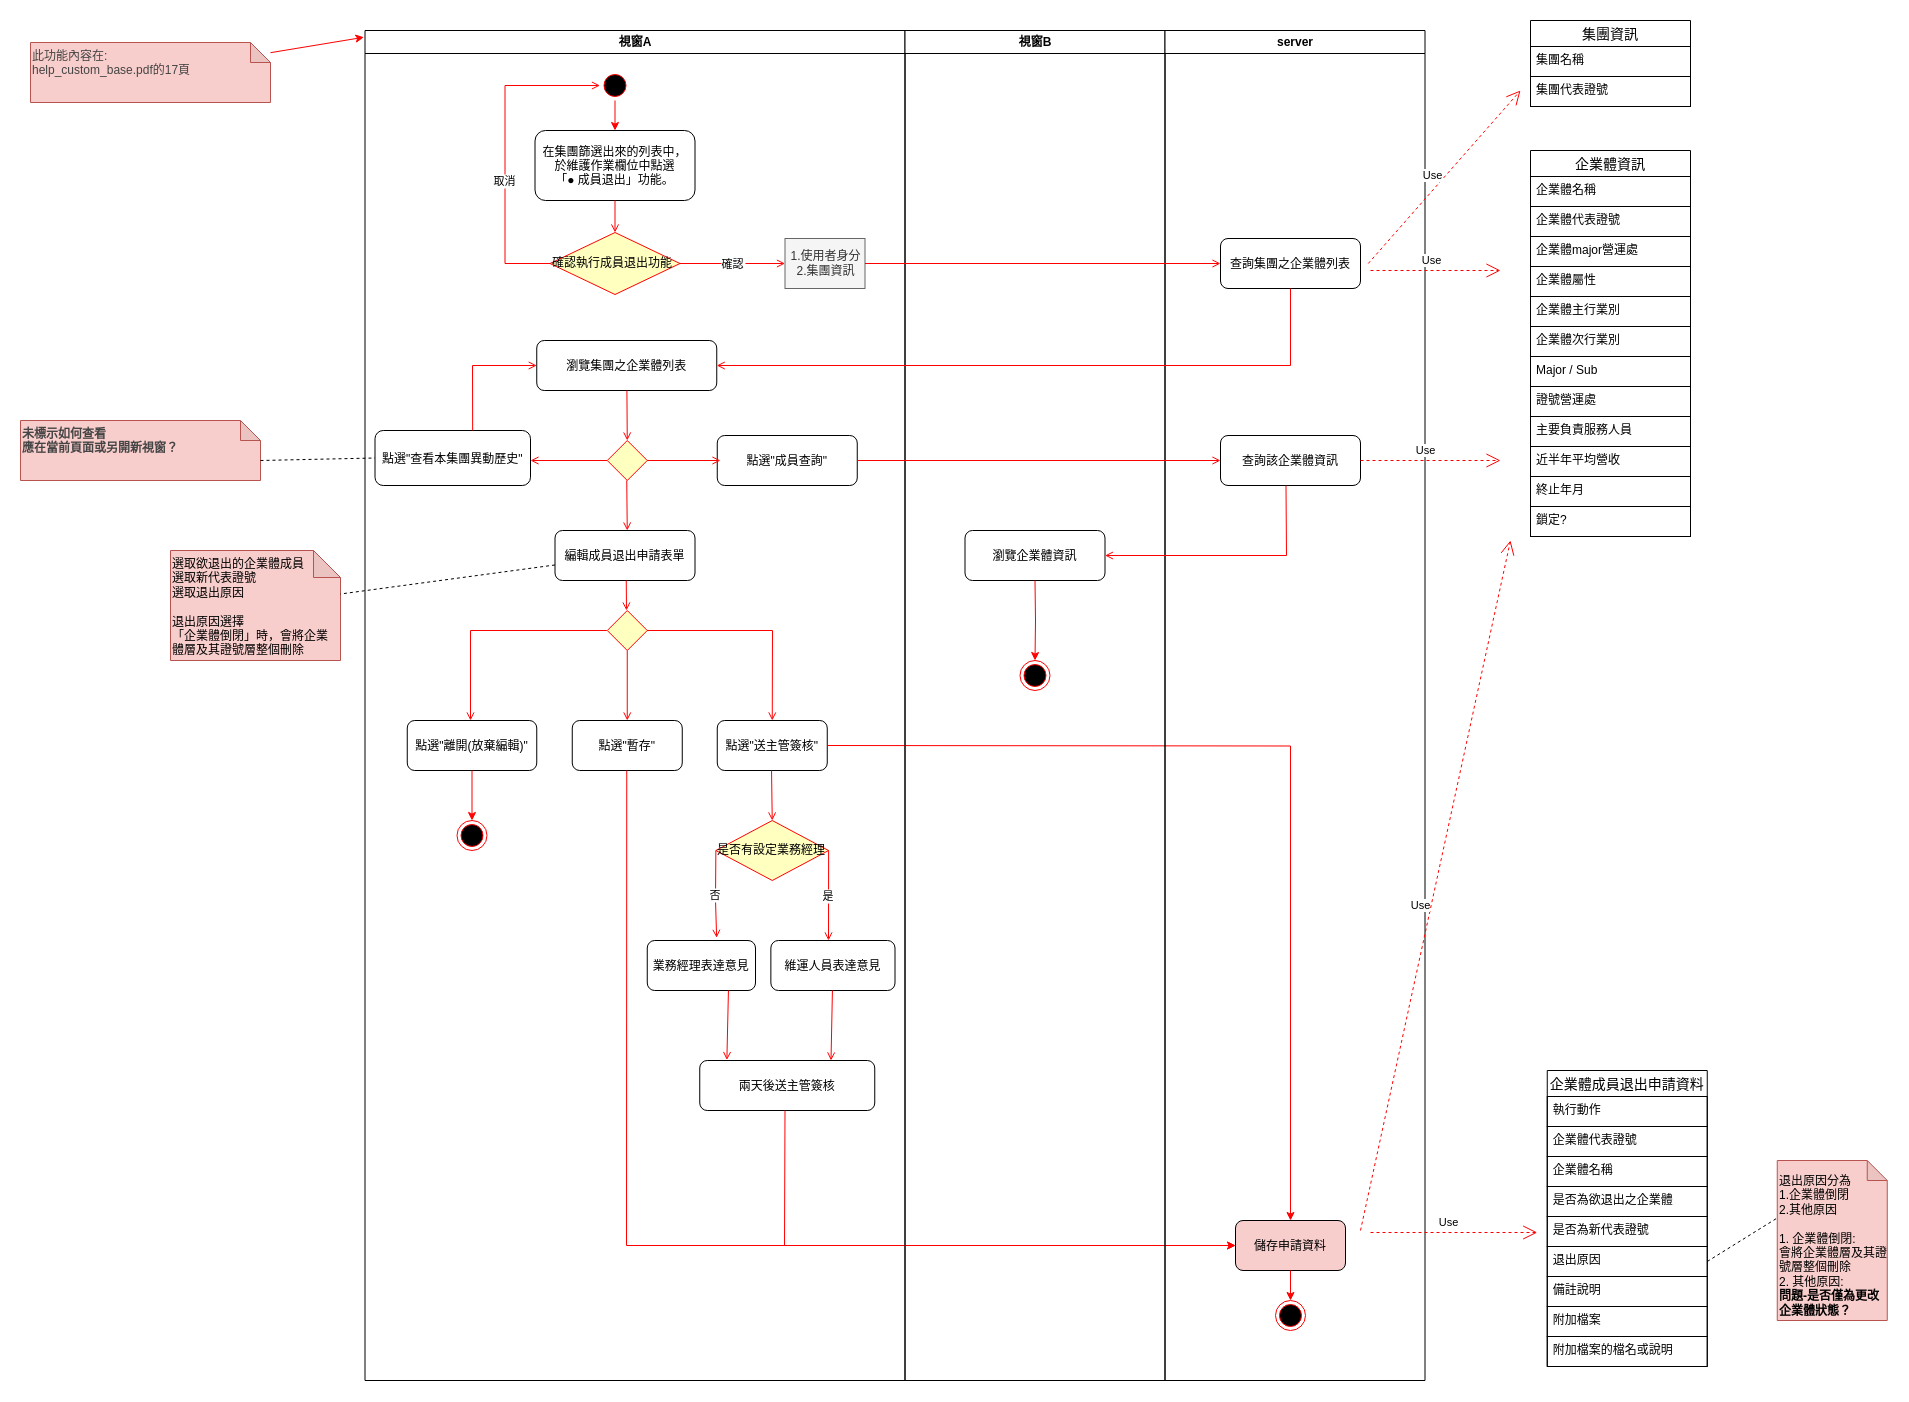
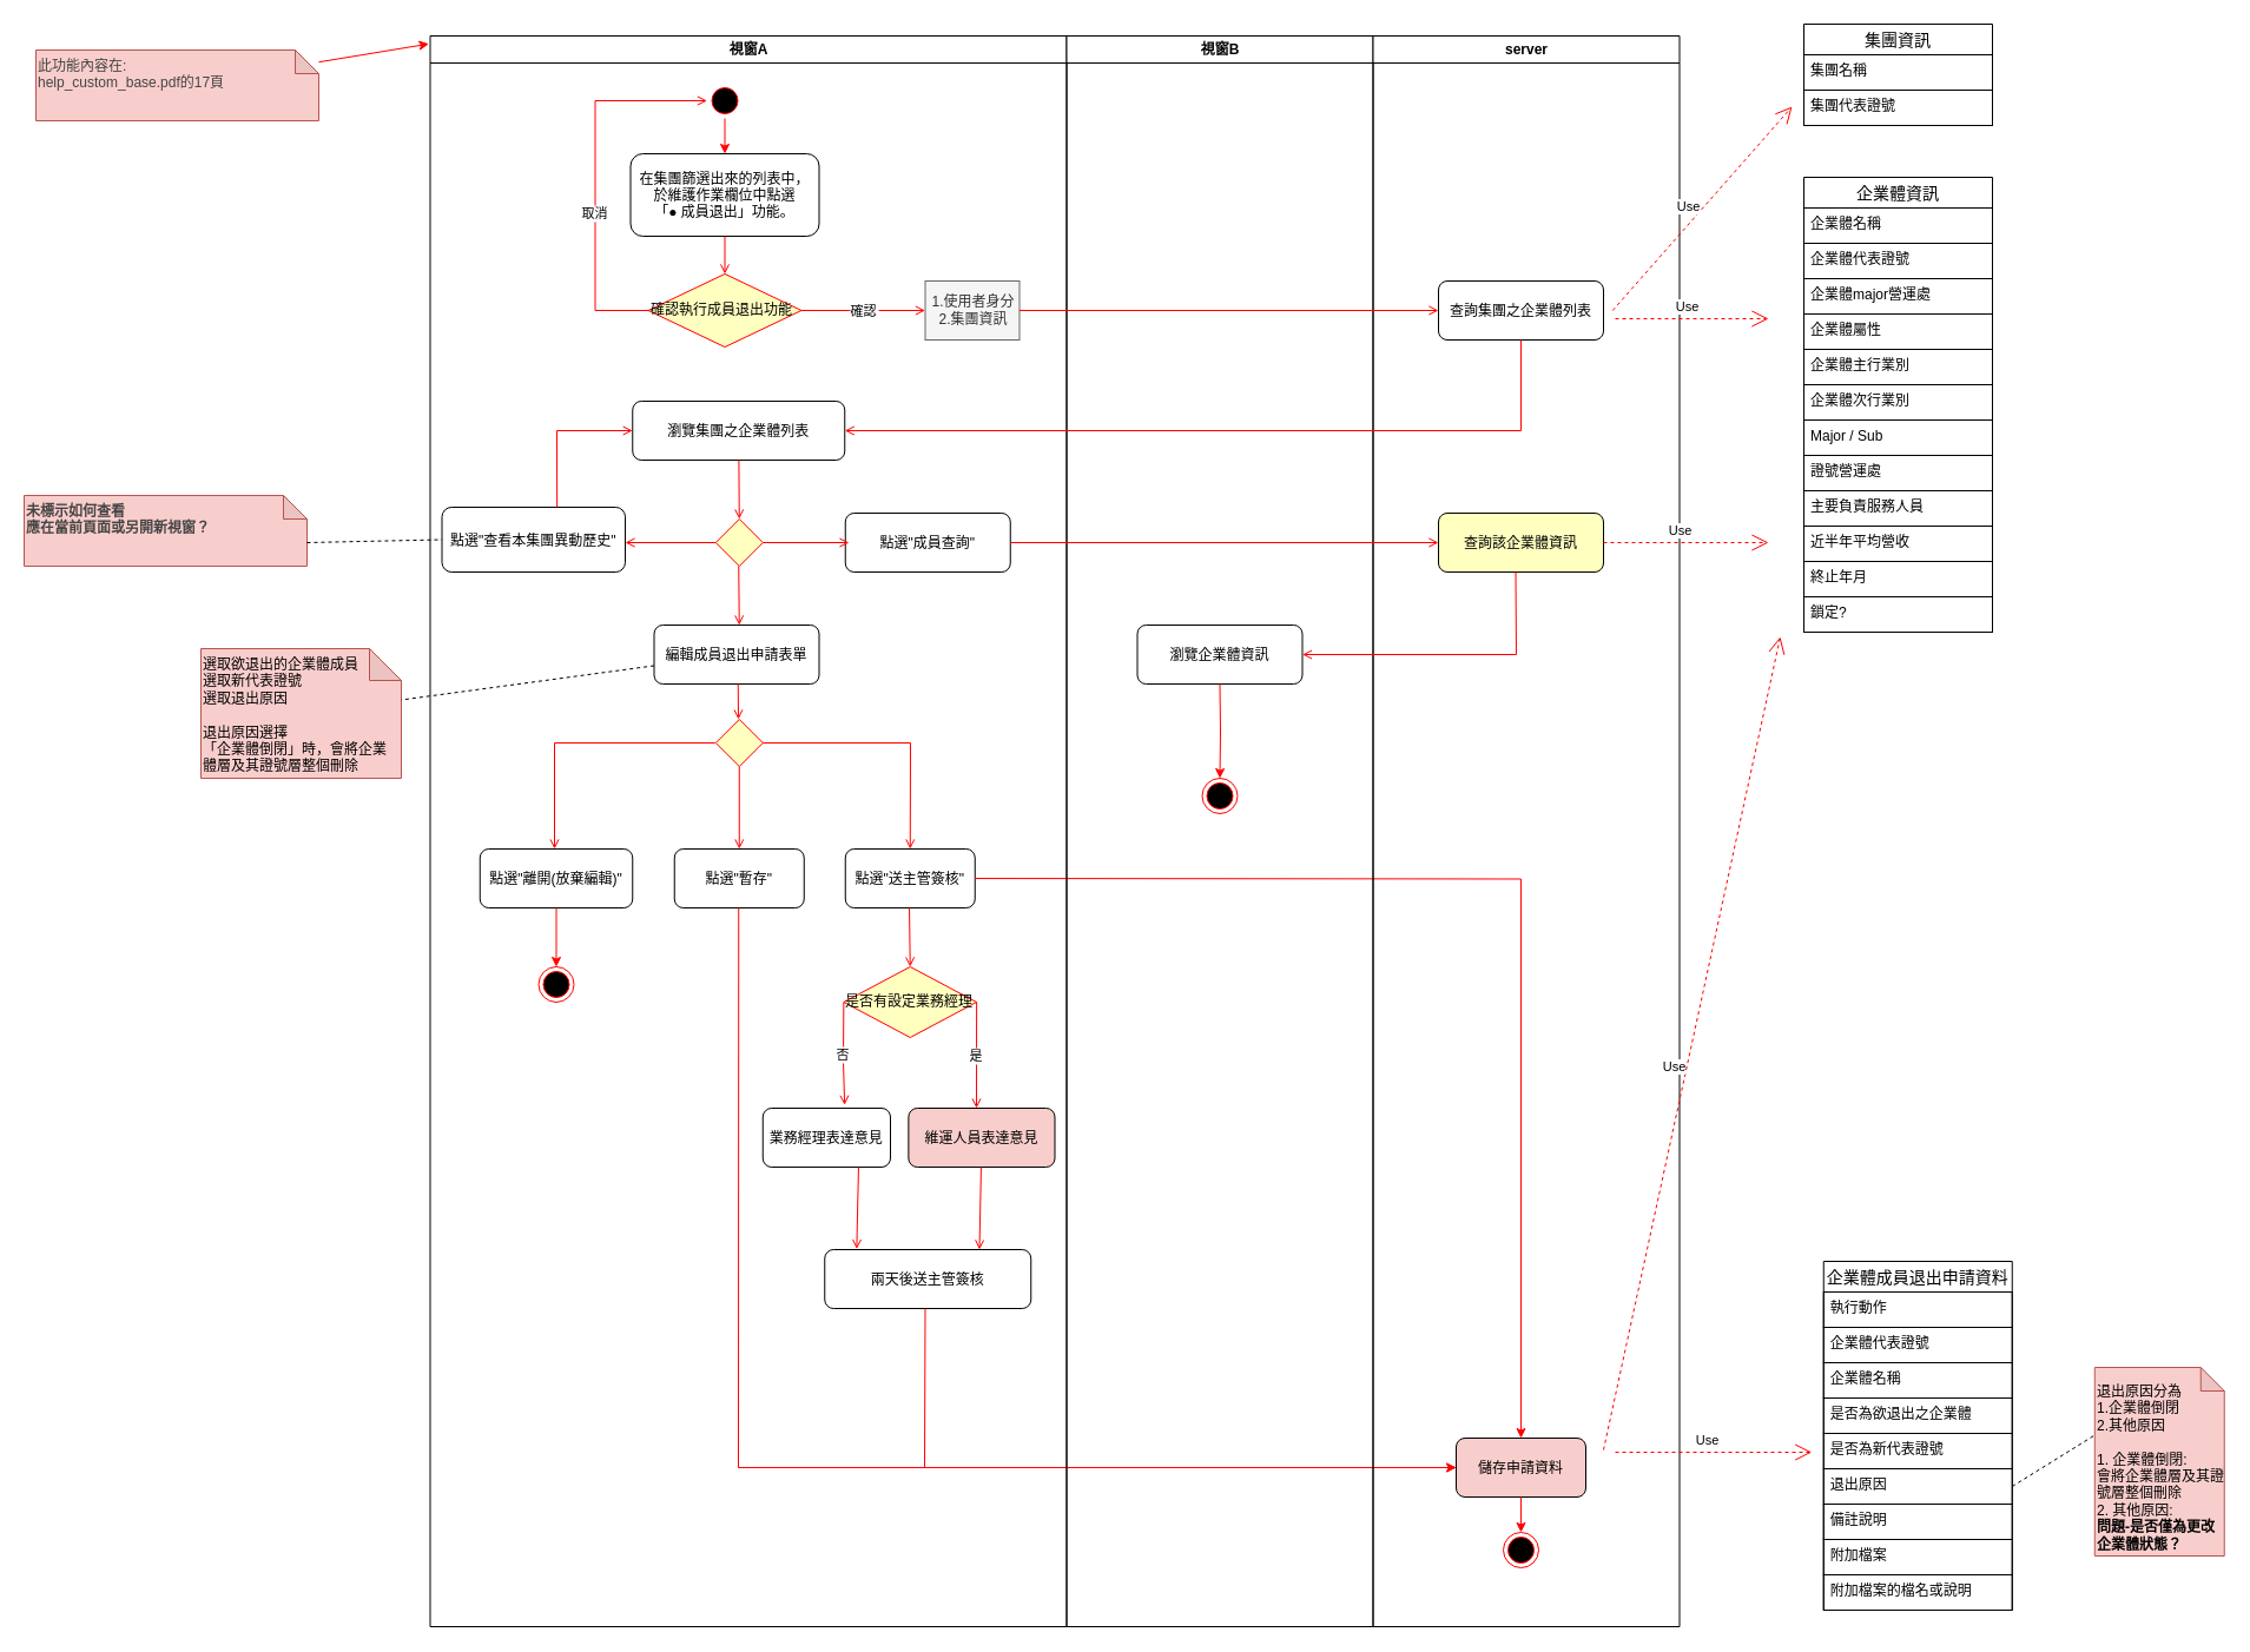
- <mxCell id="60" value="查詢該企業體資訊" style="rounded=1;" vertex="1" parent="58"><mxGeometry x="55.5" y="405" width="140" height="50" as="geometry" /></mxCell>
+ <mxCell id="60" value="查詢該企業體資訊" style="rounded=1;fillColor=#ffffc0;" vertex="1" parent="58"><mxGeometry x="55.5" y="405" width="140" height="50" as="geometry" /></mxCell>
- <mxCell id="33" value="維運人員表達意見" style="rounded=1;" vertex="1" parent="2"><mxGeometry x="405.87" y="910" width="124.13" height="50" as="geometry" /></mxCell>
+ <mxCell id="33" value="維運人員表達意見" style="rounded=1;fillColor=#f8cecc;" vertex="1" parent="2"><mxGeometry x="405.87" y="910" width="124.13" height="50" as="geometry" /></mxCell>
